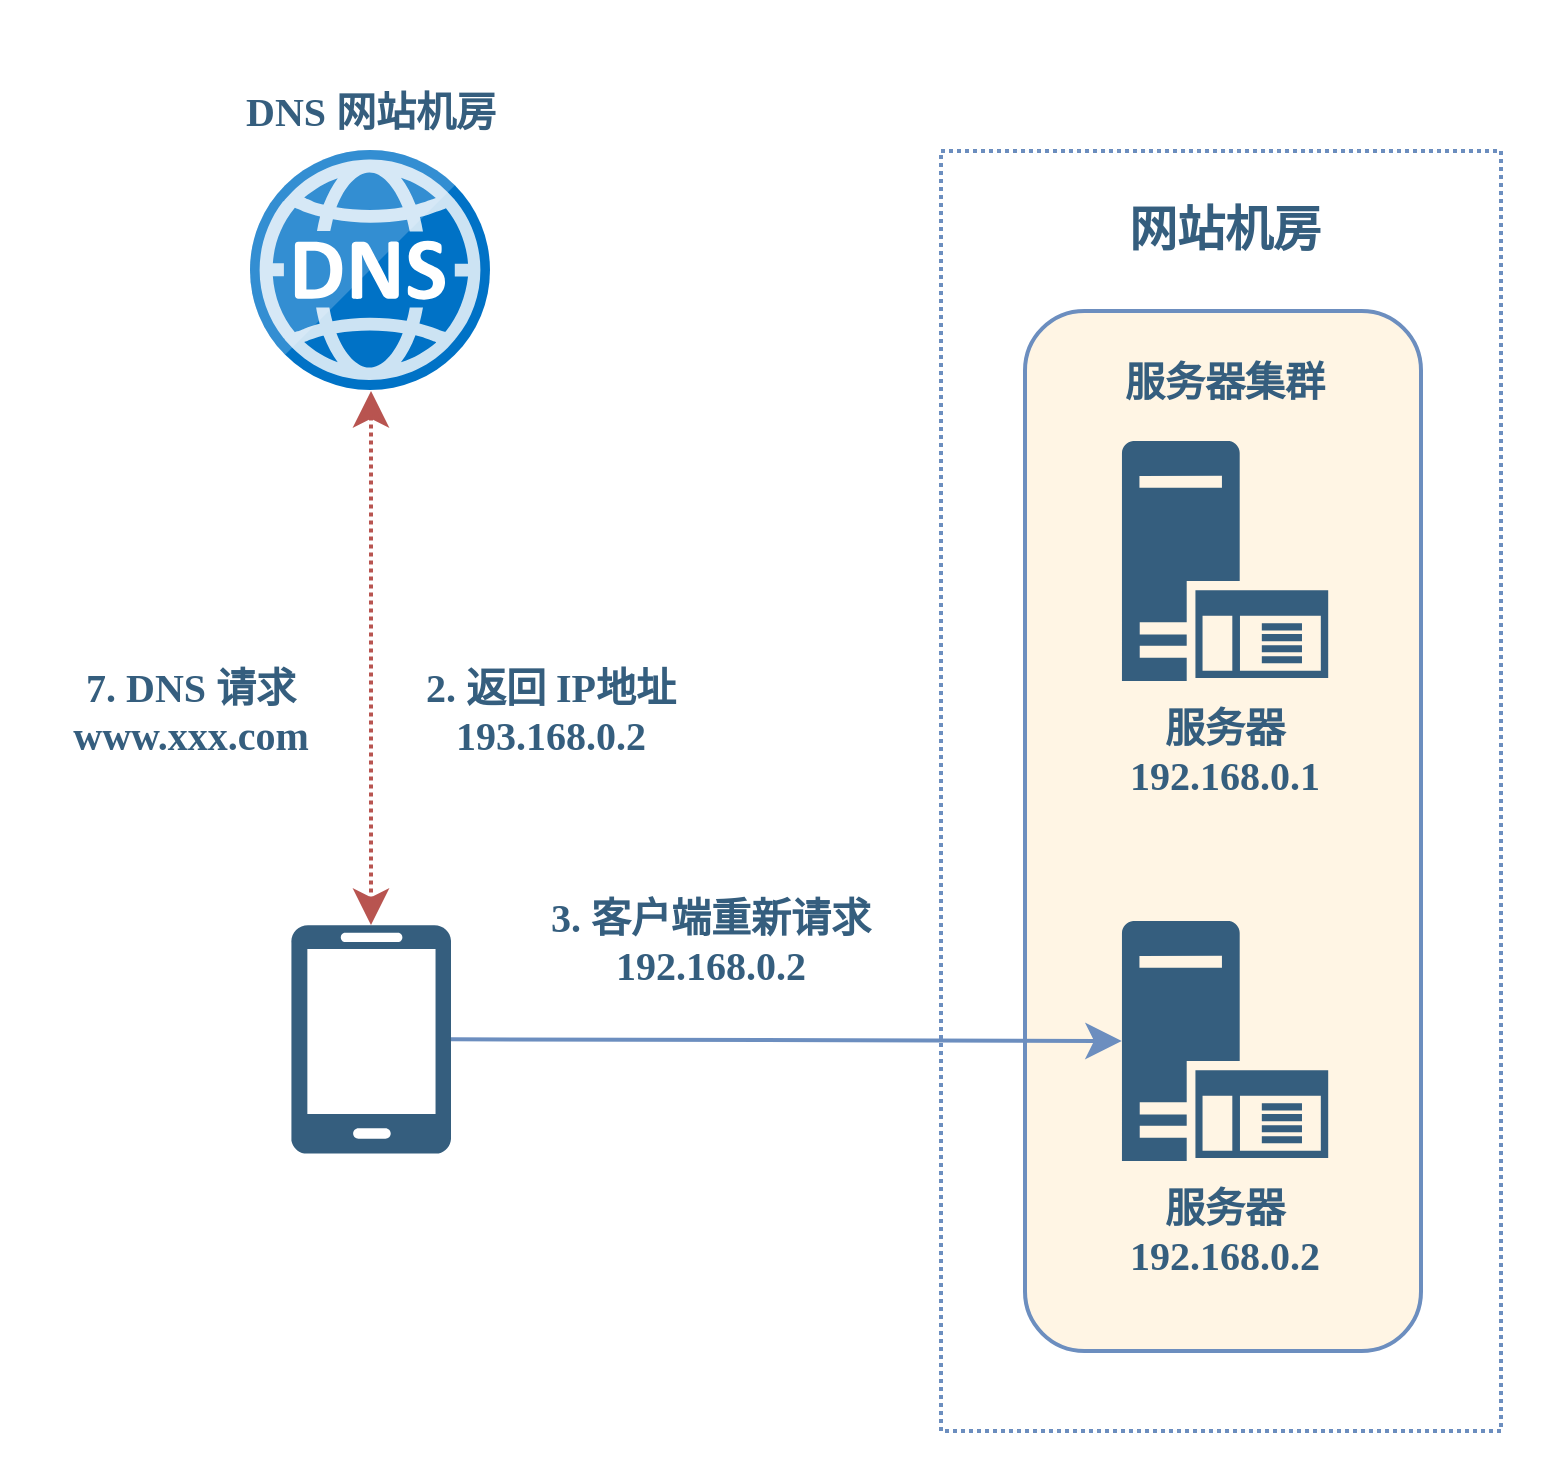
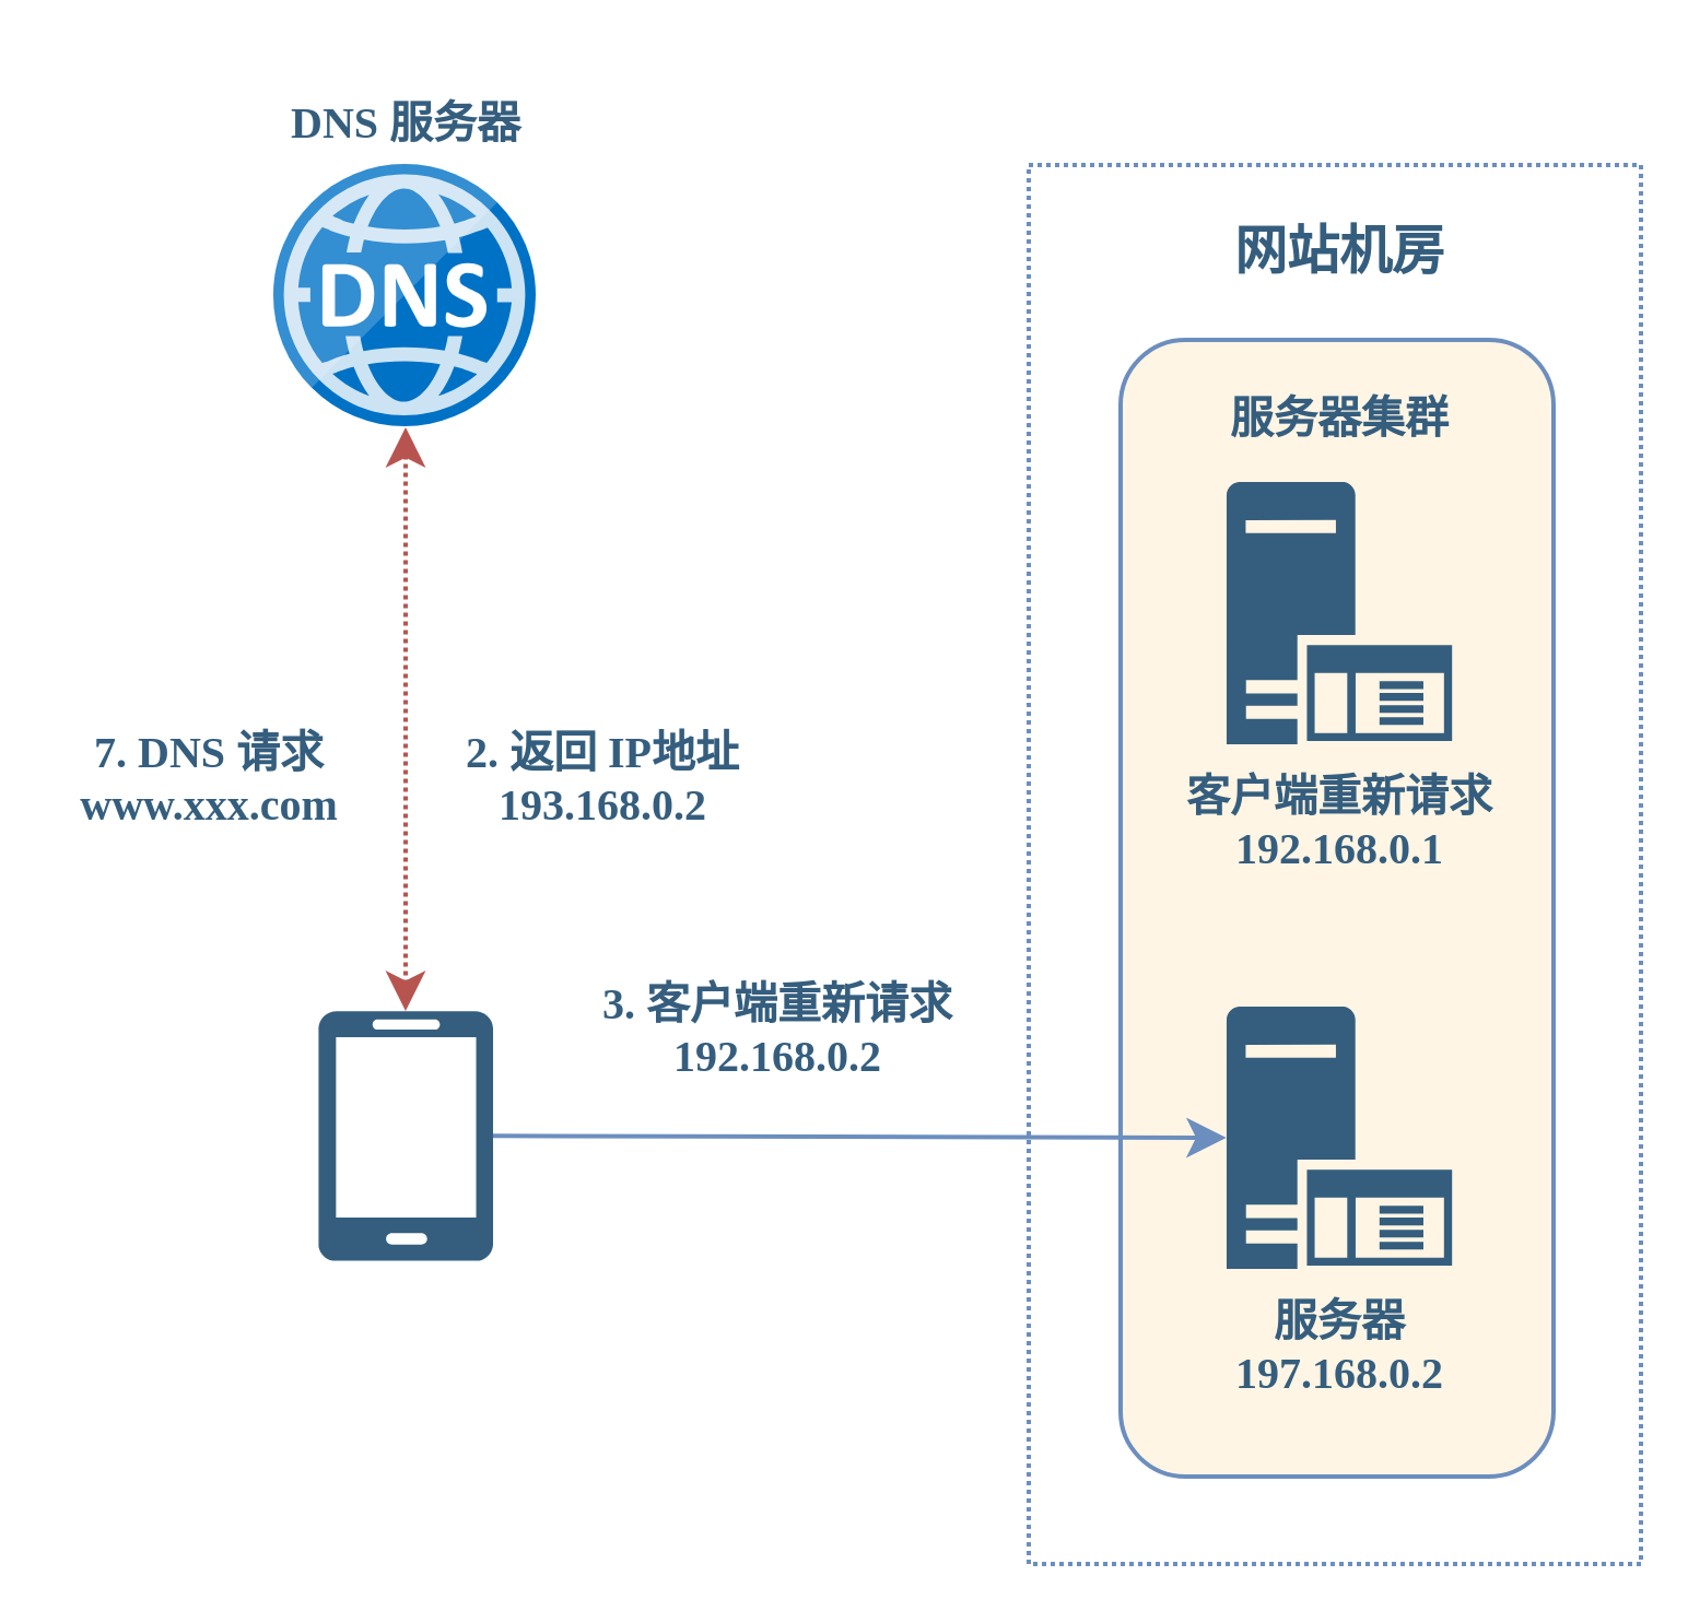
- <mxCell id="15" value="DNS 网站机房" style="text;html=1;align=center;verticalAlign=middle;resizable=0;points=[];autosize=1;strokeColor=none;fillColor=none;fontSize=20;fontFamily=Comic Sans MS;fontColor=#355E7E;fontStyle=1" parent="13" vertex="1"><mxGeometry x="-10" y="15" width="140" height="40" as="geometry" /></mxCell>
+ <mxCell id="15" value="DNS 服务器" style="text;html=1;align=center;verticalAlign=middle;resizable=0;points=[];autosize=1;strokeColor=none;fillColor=none;fontSize=20;fontFamily=Comic Sans MS;fontColor=#355E7E;fontStyle=1" parent="13" vertex="1"><mxGeometry x="-10" y="15" width="140" height="40" as="geometry" /></mxCell>
- <mxCell id="18" value="&lt;font&gt;&lt;div&gt;服务器&lt;/div&gt;&lt;div&gt;192.168.0.1&lt;/div&gt;&lt;/font&gt;" style="text;html=1;align=center;verticalAlign=middle;resizable=0;points=[];autosize=1;strokeColor=none;fillColor=none;fontSize=20;fontFamily=Comic Sans MS;labelBackgroundColor=none;fontStyle=1;fontColor=#355E7E;" parent="1" vertex="1"><mxGeometry x="537" y="345" width="150" height="60" as="geometry" /></mxCell>
+ <mxCell id="18" value="&lt;font&gt;&lt;div&gt;客户端重新请求&lt;/div&gt;&lt;div&gt;192.168.0.1&lt;/div&gt;&lt;/font&gt;" style="text;html=1;align=center;verticalAlign=middle;resizable=0;points=[];autosize=1;strokeColor=none;fillColor=none;fontSize=20;fontFamily=Comic Sans MS;labelBackgroundColor=none;fontStyle=1;fontColor=#355E7E;" parent="1" vertex="1"><mxGeometry x="537" y="345" width="150" height="60" as="geometry" /></mxCell>
- <mxCell id="9" value="&lt;font&gt;&lt;div&gt;服务器&lt;/div&gt;&lt;div&gt;192.168.0.2&lt;/div&gt;&lt;/font&gt;" style="text;html=1;align=center;verticalAlign=middle;resizable=0;points=[];autosize=1;strokeColor=none;fillColor=none;fontSize=20;fontFamily=Comic Sans MS;labelBackgroundColor=none;fontStyle=1;fontColor=#355E7E;" parent="1" vertex="1"><mxGeometry x="537" y="585" width="150" height="60" as="geometry" /></mxCell>
+ <mxCell id="9" value="&lt;font&gt;&lt;div&gt;服务器&lt;/div&gt;&lt;div&gt;197.168.0.2&lt;/div&gt;&lt;/font&gt;" style="text;html=1;align=center;verticalAlign=middle;resizable=0;points=[];autosize=1;strokeColor=none;fillColor=none;fontSize=20;fontFamily=Comic Sans MS;labelBackgroundColor=none;fontStyle=1;fontColor=#355E7E;" parent="1" vertex="1"><mxGeometry x="537" y="585" width="150" height="60" as="geometry" /></mxCell>
